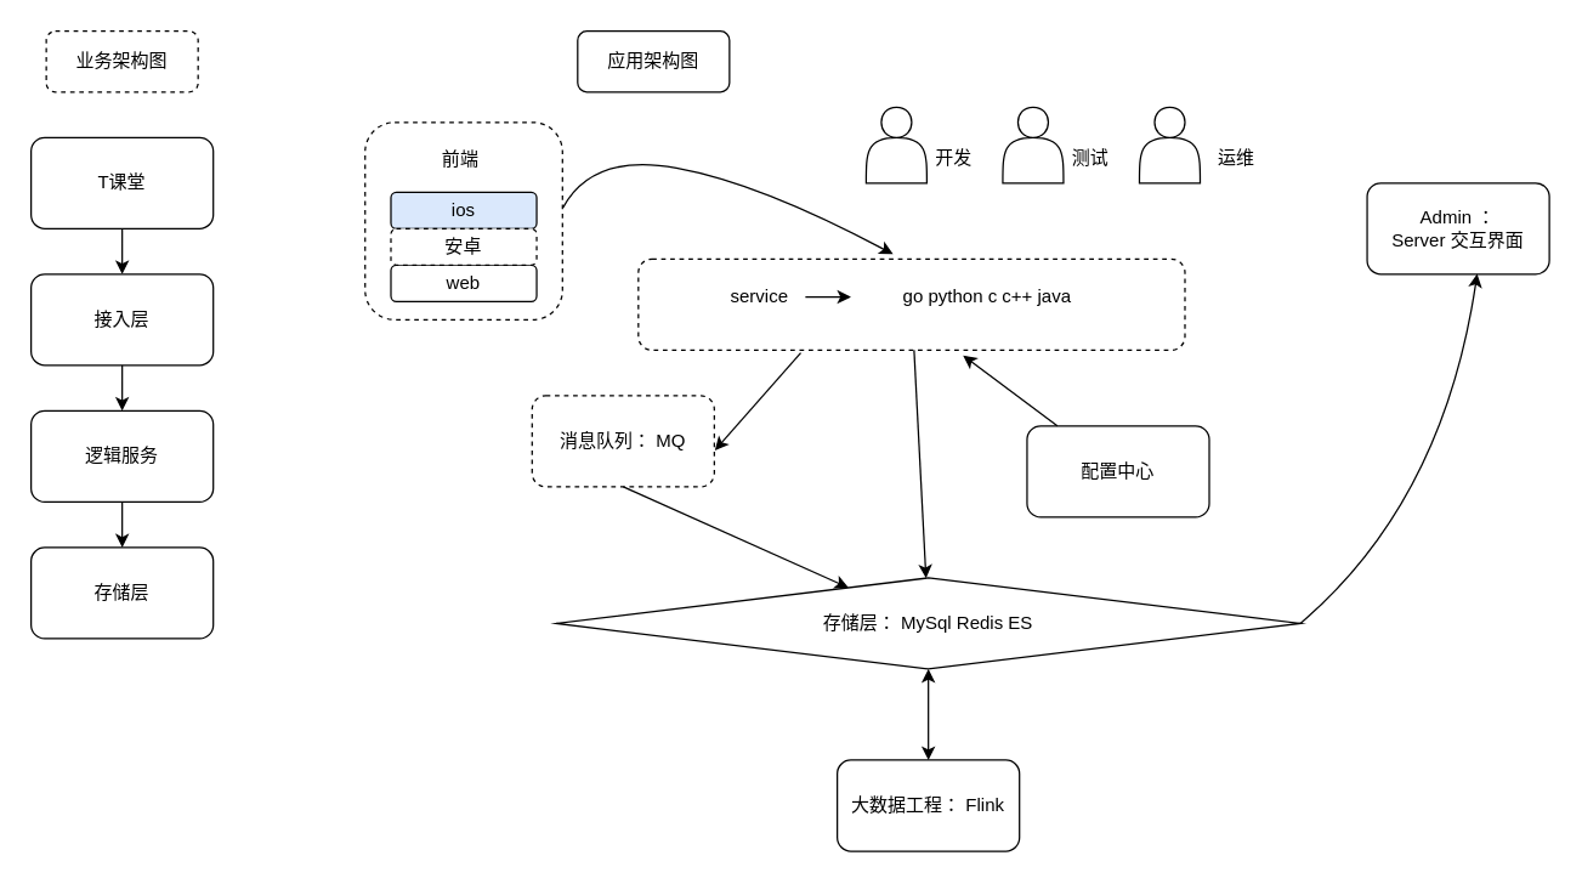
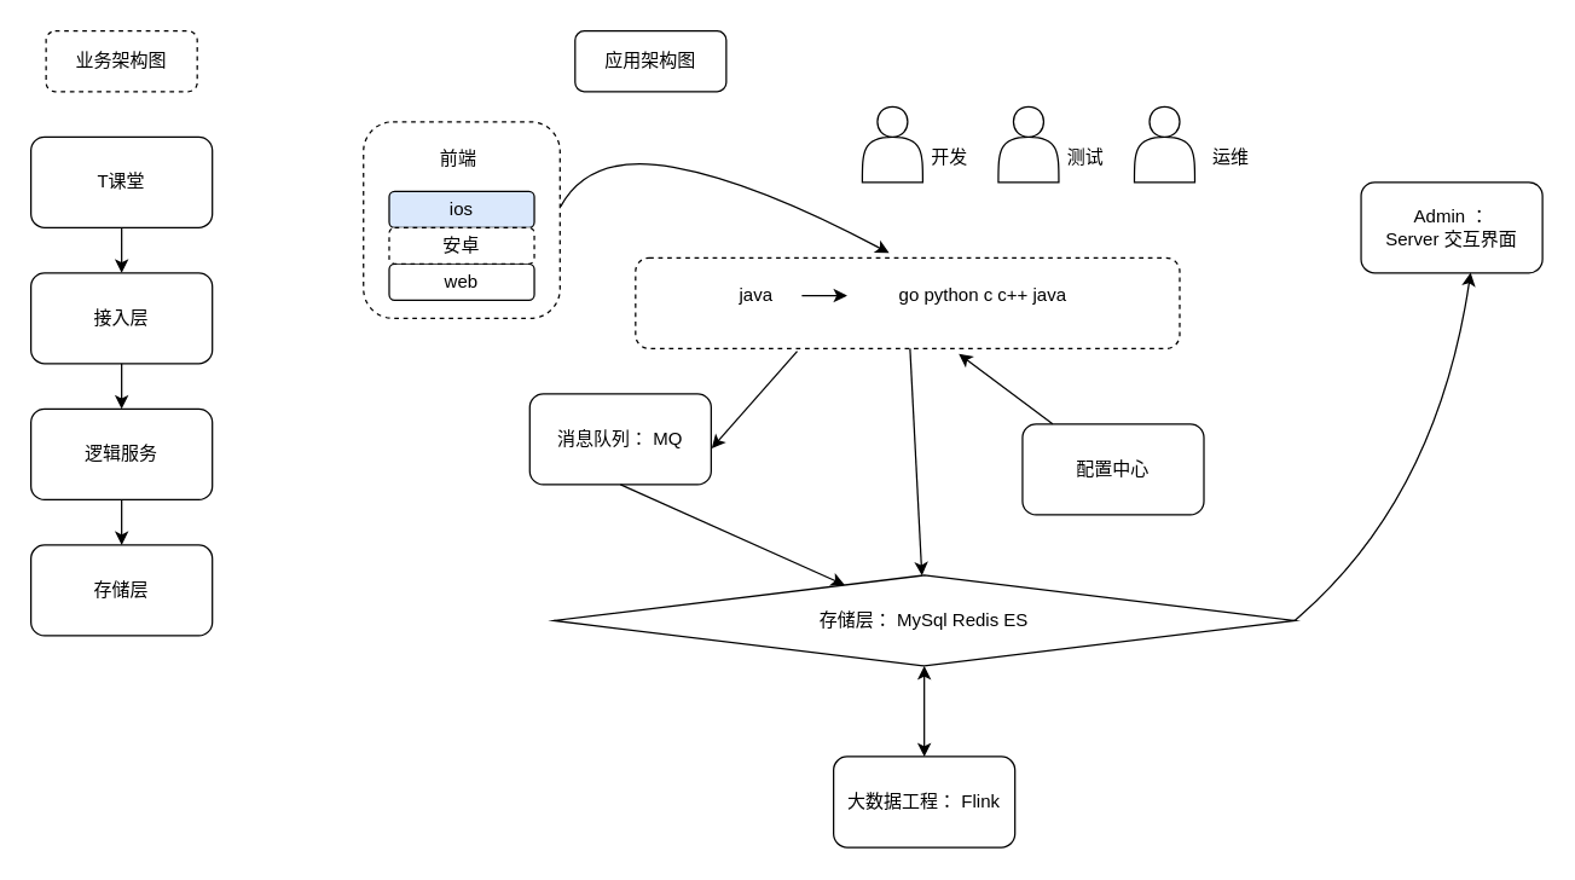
- <mxCell id="24" value="service" style="text;html=1;strokeColor=none;fillColor=none;align=center;verticalAlign=middle;whiteSpace=wrap;rounded=0;dashed=1;" parent="1" vertex="1"><mxGeometry x="470" y="180" width="60" height="30" as="geometry" /></mxCell>
+ <mxCell id="24" value="java" style="text;html=1;strokeColor=none;fillColor=none;align=center;verticalAlign=middle;whiteSpace=wrap;rounded=0;dashed=1;" parent="1" vertex="1"><mxGeometry x="470" y="180" width="60" height="30" as="geometry" /></mxCell>
- <mxCell id="30" value="消息队列：&amp;nbsp;MQ" style="rounded=1;whiteSpace=wrap;html=1;fillColor=none;dashed=1;" parent="1" vertex="1"><mxGeometry x="350" y="260" width="120" height="60" as="geometry" /></mxCell>
+ <mxCell id="30" value="消息队列：&amp;nbsp;MQ" style="rounded=1;whiteSpace=wrap;html=1;fillColor=none;" parent="1" vertex="1"><mxGeometry x="350" y="260" width="120" height="60" as="geometry" /></mxCell>
